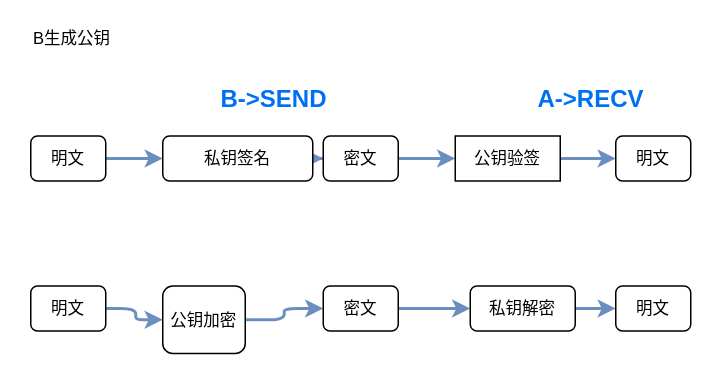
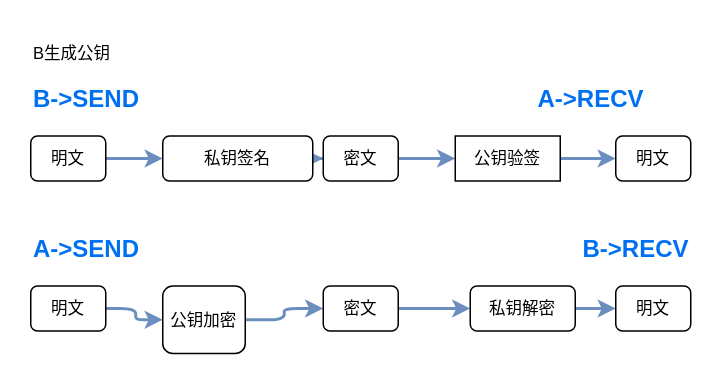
- <mxCell id="24" value="B生成公钥" style="text;html=1;align=left;verticalAlign=middle;resizable=0;points=[];autosize=1;strokeColor=none;fillColor=none;fontFamily=Helvetica;fontSize=11;fontColor=default;labelBackgroundColor=default;rounded=1;" vertex="1" parent="1"><mxGeometry x="20" y="10" width="70" height="30" as="geometry" /></mxCell>
+ <mxCell id="24" value="B生成公钥" style="text;html=1;align=left;verticalAlign=middle;resizable=0;points=[];autosize=1;strokeColor=none;fillColor=none;fontFamily=Helvetica;fontSize=11;fontColor=default;labelBackgroundColor=default;rounded=1;" vertex="1" parent="1"><mxGeometry x="20" y="20" width="70" height="30" as="geometry" /></mxCell>
- <mxCell id="20" value="B-&amp;gt;SEND" style="text;html=1;align=left;verticalAlign=middle;resizable=0;points=[];autosize=1;strokeColor=none;fillColor=none;fontSize=16;fontColor=#0070F2;fontFamily=Helvetica;fontStyle=1;rounded=1;" vertex="1" parent="1"><mxGeometry x="145" y="50" width="90" height="30" as="geometry" /></mxCell>
+ <mxCell id="20" value="B-&amp;gt;SEND" style="text;html=1;align=left;verticalAlign=middle;resizable=0;points=[];autosize=1;strokeColor=none;fillColor=none;fontSize=16;fontColor=#0070F2;fontFamily=Helvetica;fontStyle=1;rounded=1;" vertex="1" parent="1"><mxGeometry x="20" y="50" width="90" height="30" as="geometry" /></mxCell>
+ <mxCell id="21" value="A-&amp;gt;SEND" style="text;html=1;align=left;verticalAlign=middle;resizable=0;points=[];autosize=1;strokeColor=none;fillColor=none;fontSize=16;fontColor=#0070F2;fontFamily=Helvetica;fontStyle=1;rounded=1;" vertex="1" parent="1"><mxGeometry x="20" y="150" width="90" height="30" as="geometry" /></mxCell>
+ <mxCell id="22" value="B-&amp;gt;RECV" style="text;html=1;align=right;verticalAlign=middle;resizable=0;points=[];autosize=1;strokeColor=none;fillColor=none;fontSize=16;fontColor=#0070F2;fontFamily=Helvetica;fontStyle=1;rounded=1;" vertex="1" parent="1"><mxGeometry x="370" y="150" width="90" height="30" as="geometry" /></mxCell>
